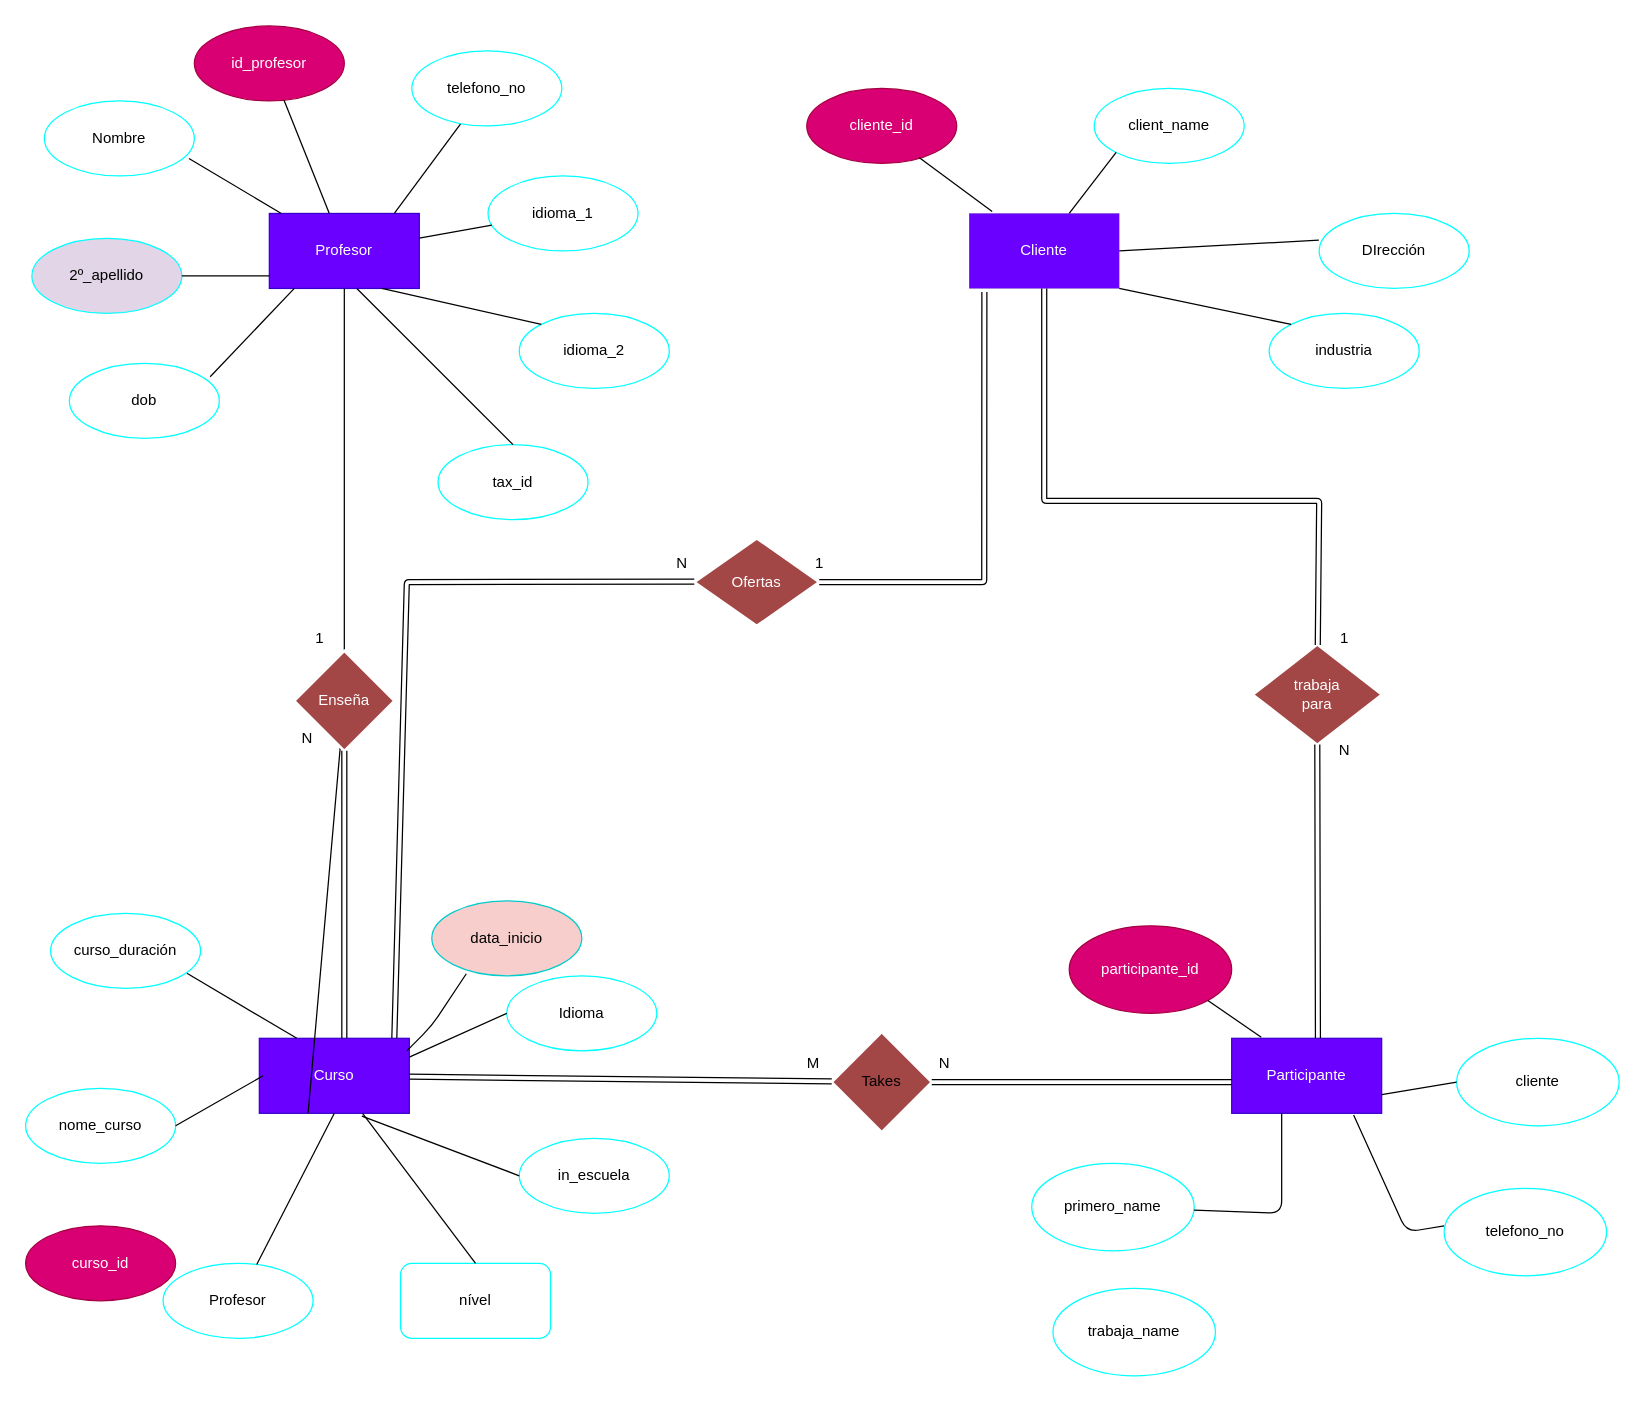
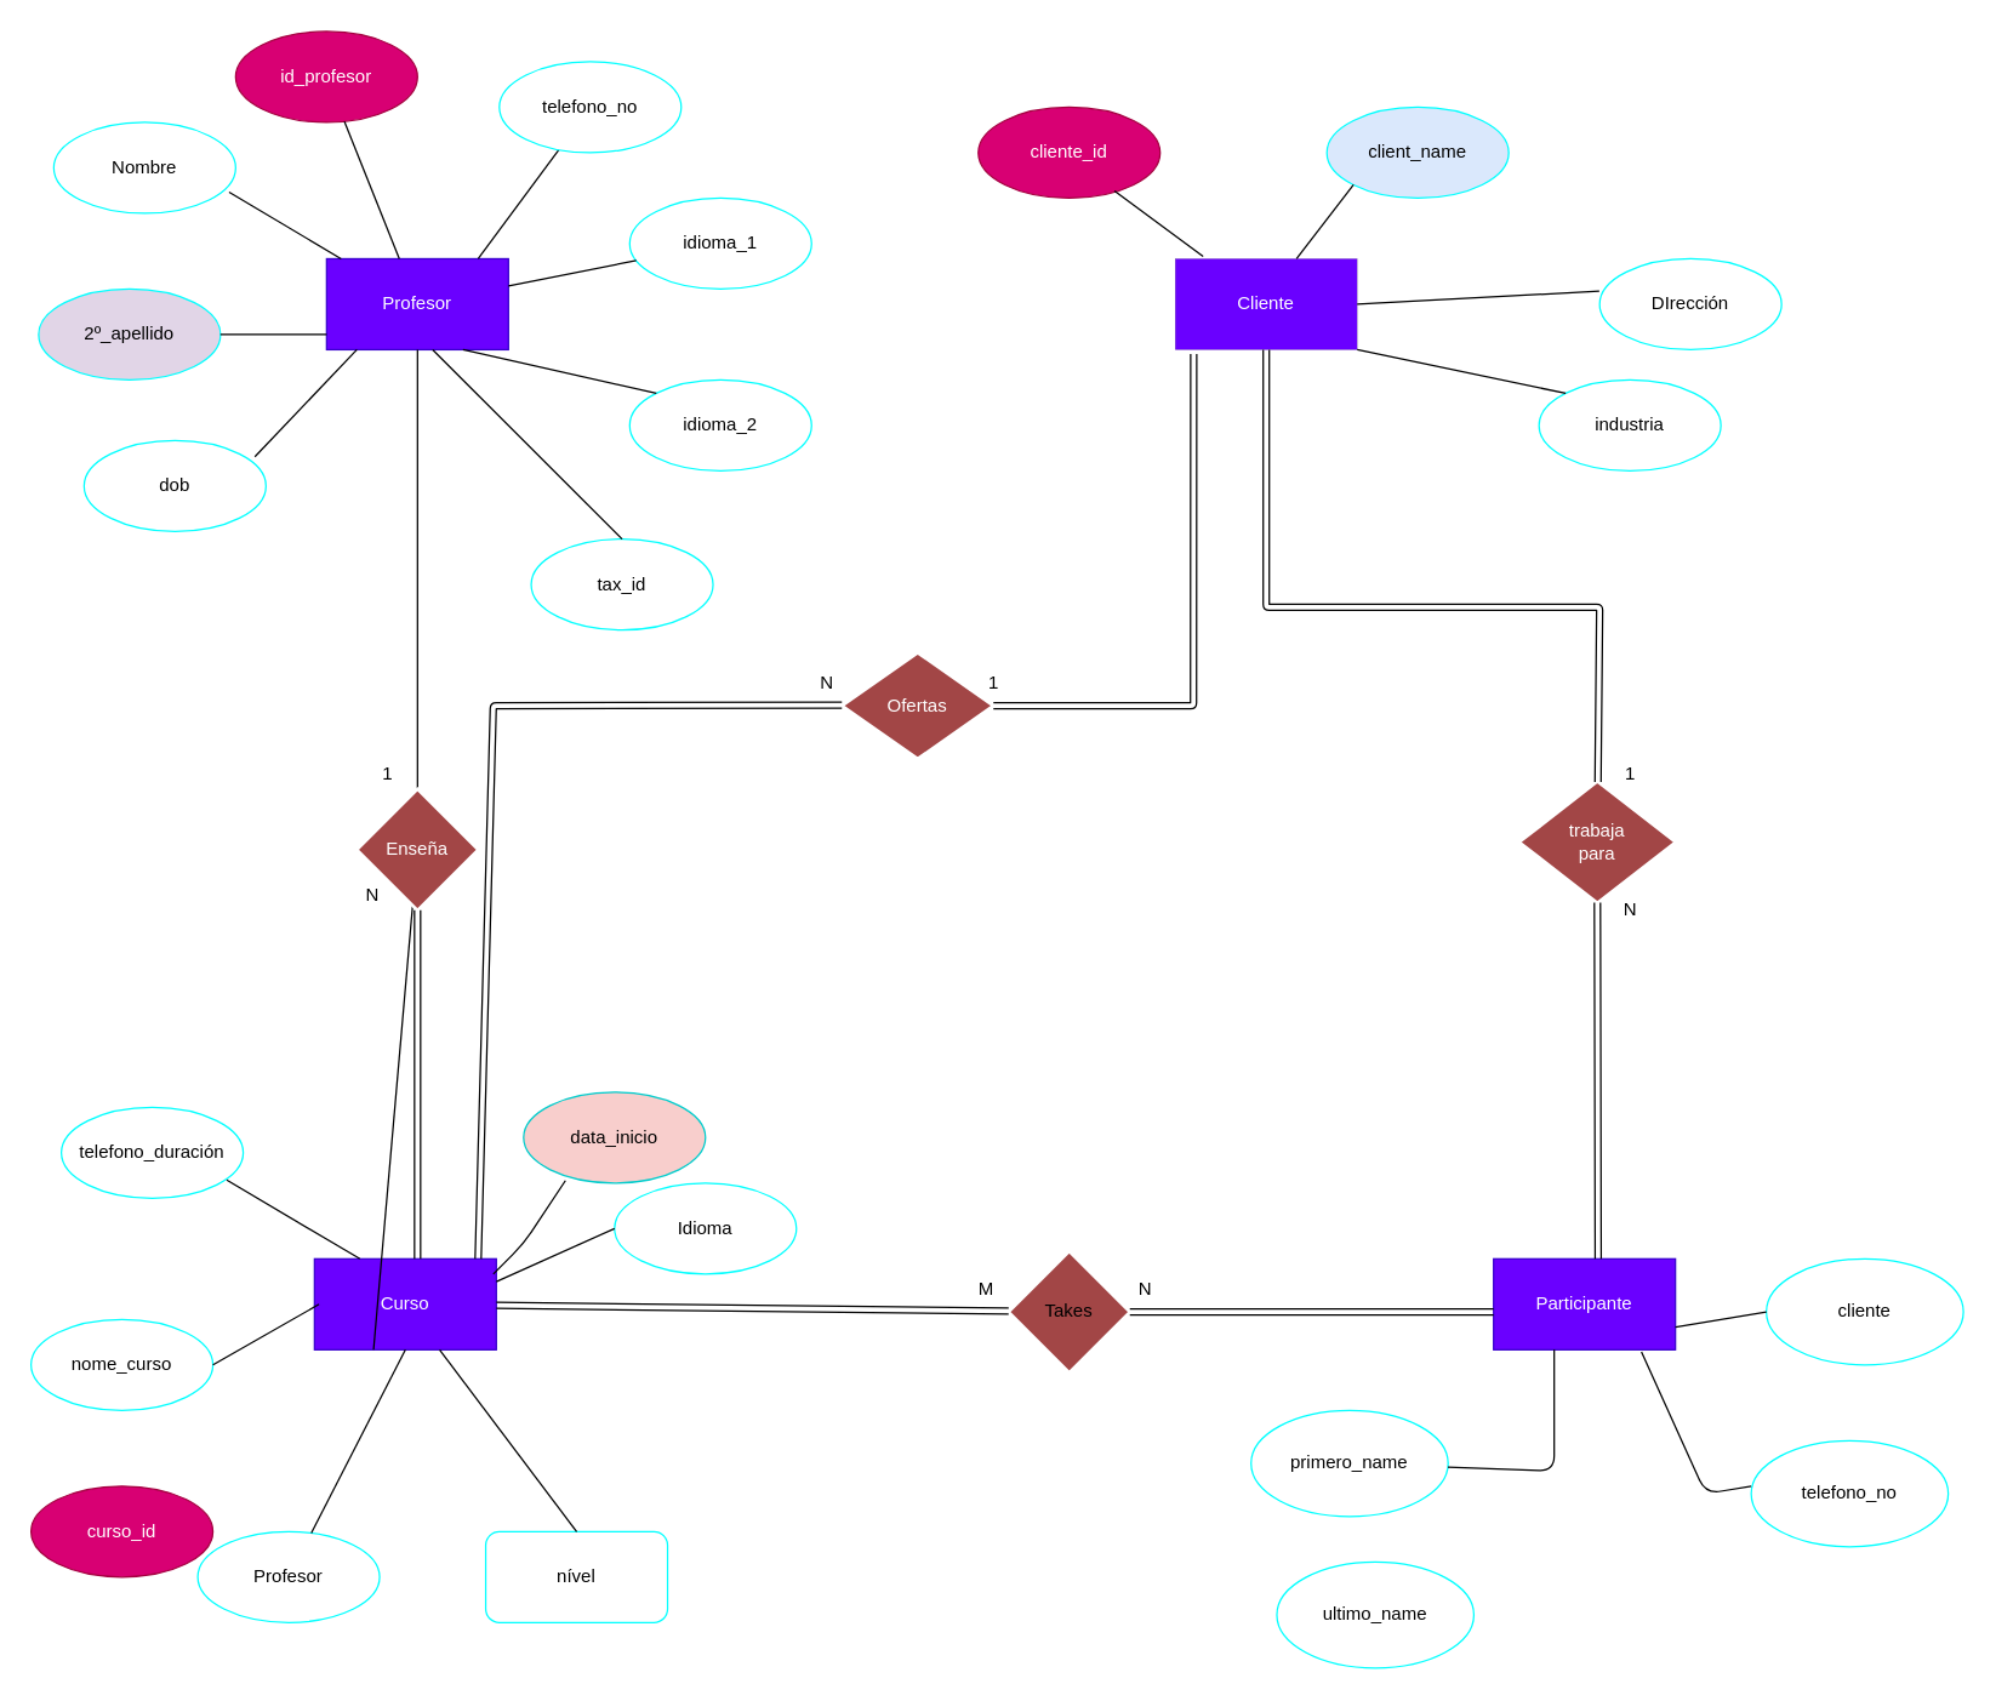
- <mxCell id="22" value="client_name" style="ellipse;whiteSpace=wrap;html=1;strokeColor=#00FFFF;" parent="1" vertex="1"><mxGeometry x="875" y="70" width="120" height="60" as="geometry" /></mxCell>
+ <mxCell id="22" value="client_name" style="ellipse;whiteSpace=wrap;html=1;strokeColor=#00FFFF;fillColor=#dae8fc;" parent="1" vertex="1"><mxGeometry x="875" y="70" width="120" height="60" as="geometry" /></mxCell>
- <mxCell id="7" value="idioma_1" style="ellipse;whiteSpace=wrap;html=1;strokeColor=#00FFFF;" parent="1" vertex="1"><mxGeometry x="390" y="140" width="120" height="60" as="geometry" /></mxCell>
+ <mxCell id="7" value="idioma_1" style="ellipse;whiteSpace=wrap;html=1;strokeColor=#00FFFF;" parent="1" vertex="1"><mxGeometry x="415" y="130" width="120" height="60" as="geometry" /></mxCell>
- <mxCell id="34" value="curso_duración" style="ellipse;whiteSpace=wrap;html=1;strokeColor=#00FFFF;" parent="1" vertex="1"><mxGeometry x="40" y="730" width="120" height="60" as="geometry" /></mxCell>
+ <mxCell id="34" value="telefono_duración" style="ellipse;whiteSpace=wrap;html=1;strokeColor=#00FFFF;" parent="1" vertex="1"><mxGeometry x="40" y="730" width="120" height="60" as="geometry" /></mxCell>
- <mxCell id="50" value="participante_id" style="ellipse;whiteSpace=wrap;html=1;fillColor=#d80073;fontColor=#ffffff;strokeColor=#A50040;" parent="1" vertex="1"><mxGeometry x="855" y="740" width="130" height="70" as="geometry" /></mxCell>
- <mxCell id="58" value="" style="endArrow=none;html=1;exitX=0.197;exitY=-0.015;exitDx=0;exitDy=0;exitPerimeter=0;entryX=1;entryY=1;entryDx=0;entryDy=0;" parent="1" source="49" target="50" edge="1"><mxGeometry width="50" height="50" relative="1" as="geometry"><mxPoint x="905" y="850" as="sourcePoint" /><mxPoint x="955" y="800" as="targetPoint" /></mxGeometry></mxCell>
- <mxCell id="37" value="" style="endArrow=none;html=1;entryX=0;entryY=0.5;entryDx=0;entryDy=0;exitX=0.684;exitY=1.037;exitDx=0;exitDy=0;exitPerimeter=0;" parent="1" source="28" target="31" edge="1"><mxGeometry width="50" height="50" relative="1" as="geometry"><mxPoint x="280" y="950" as="sourcePoint" /><mxPoint x="330" y="900" as="targetPoint" /></mxGeometry></mxCell>
- <mxCell id="31" value="in_escuela" style="ellipse;whiteSpace=wrap;html=1;strokeColor=#00FFFF;" parent="1" vertex="1"><mxGeometry x="415" y="910" width="120" height="60" as="geometry" /></mxCell>
- <mxCell id="54" value="trabaja_name" style="ellipse;whiteSpace=wrap;html=1;strokeColor=#00FFFF;" parent="1" vertex="1"><mxGeometry x="842" y="1030" width="130" height="70" as="geometry" /></mxCell>
+ <mxCell id="54" value="ultimo_name" style="ellipse;whiteSpace=wrap;html=1;strokeColor=#00FFFF;" parent="1" vertex="1"><mxGeometry x="842" y="1030" width="130" height="70" as="geometry" /></mxCell>
